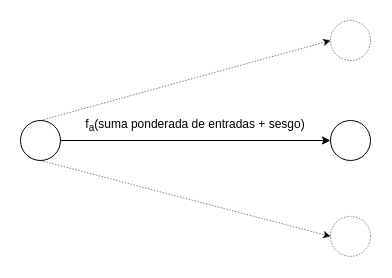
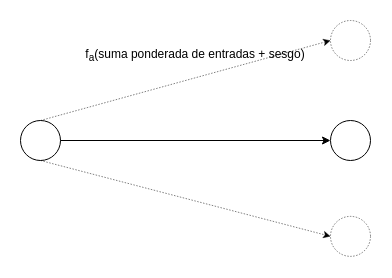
- <mxCell id="9" value="f&lt;sub&gt;a&lt;/sub&gt;(suma ponderada de entradas + sesgo)" style="text;html=1;strokeColor=none;fillColor=none;align=center;verticalAlign=middle;whiteSpace=wrap;rounded=0;dashed=1;strokeWidth=0;" vertex="1" parent="1"><mxGeometry x="70" y="110" width="250" height="30" as="geometry" /></mxCell>
+ <mxCell id="9" value="f&lt;sub&gt;a&lt;/sub&gt;(suma ponderada de entradas + sesgo)" style="text;html=1;strokeColor=none;fillColor=none;align=center;verticalAlign=middle;whiteSpace=wrap;rounded=0;dashed=1;strokeWidth=0;" vertex="1" parent="1"><mxGeometry x="70" y="40" width="250" height="30" as="geometry" /></mxCell>
